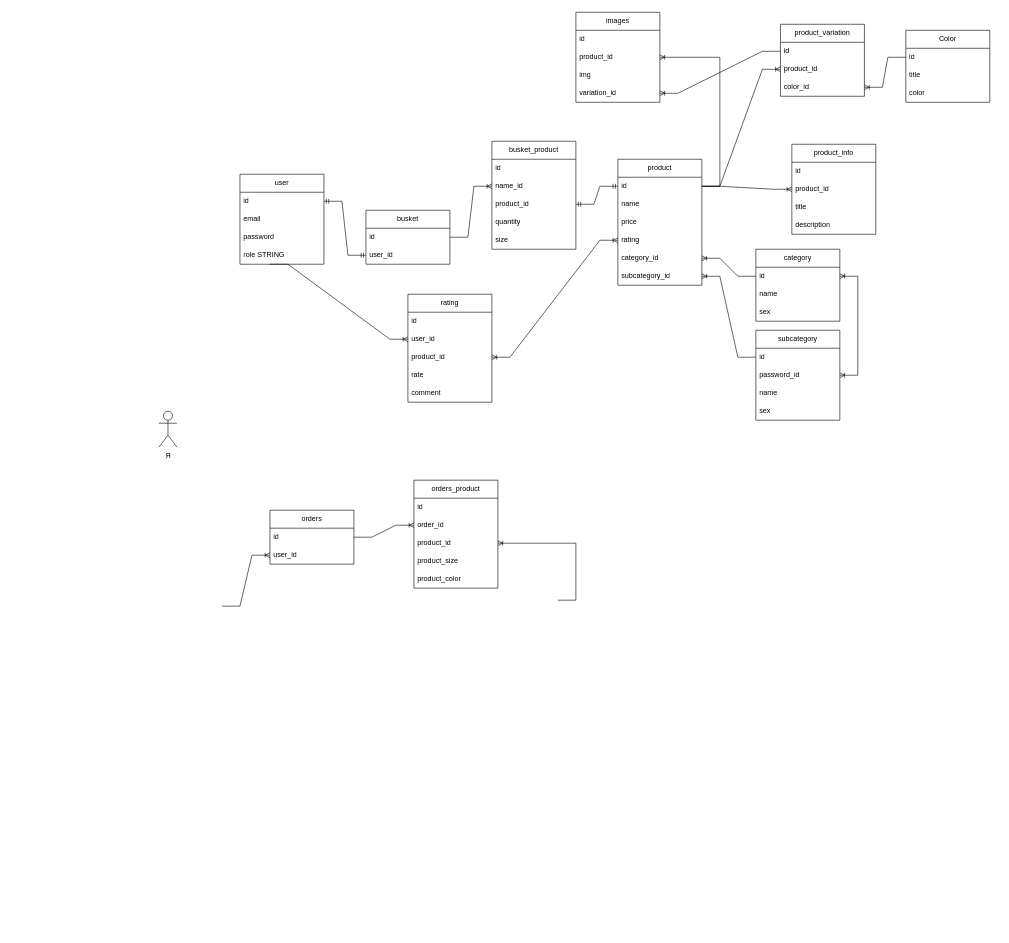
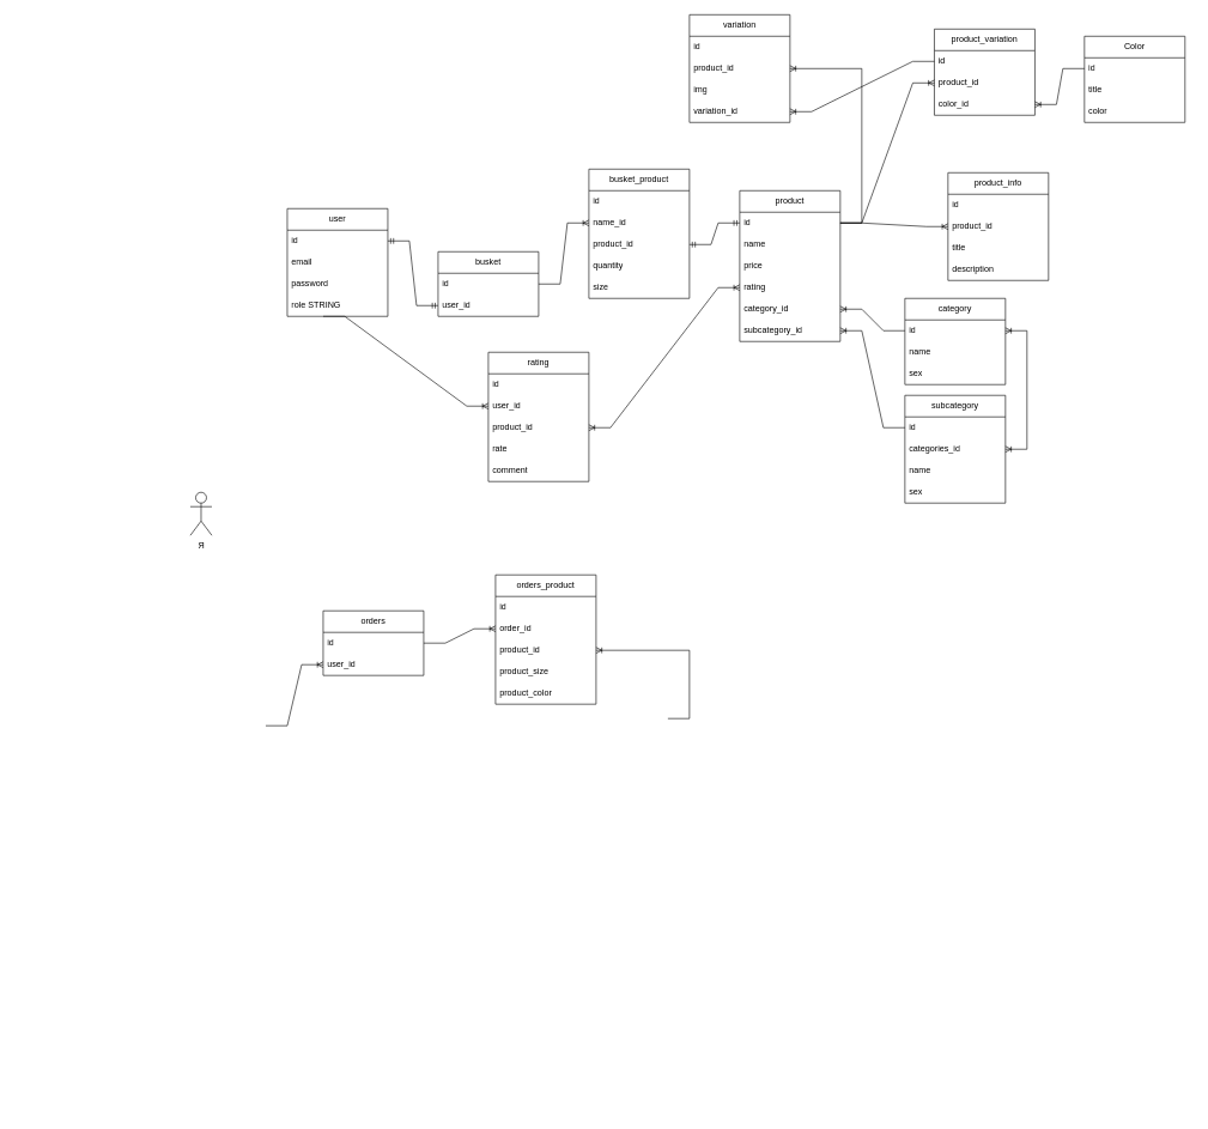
- <mxCell id="52" value="images" style="swimlane;fontStyle=0;childLayout=stackLayout;horizontal=1;startSize=30;horizontalStack=0;resizeParent=1;resizeParentMax=0;resizeLast=0;collapsible=1;marginBottom=0;whiteSpace=wrap;html=1;" parent="1" vertex="1"><mxGeometry x="959" y="20" width="140" height="150" as="geometry" /></mxCell>
+ <mxCell id="52" value="variation" style="swimlane;fontStyle=0;childLayout=stackLayout;horizontal=1;startSize=30;horizontalStack=0;resizeParent=1;resizeParentMax=0;resizeLast=0;collapsible=1;marginBottom=0;whiteSpace=wrap;html=1;" parent="1" vertex="1"><mxGeometry x="959" y="20" width="140" height="150" as="geometry" /></mxCell>
- <mxCell id="47" value="password_id" style="text;strokeColor=none;fillColor=none;align=left;verticalAlign=middle;spacingLeft=4;spacingRight=4;overflow=hidden;points=[[0,0.5],[1,0.5]];portConstraint=eastwest;rotatable=0;whiteSpace=wrap;html=1;" parent="45" vertex="1"><mxGeometry y="60" width="140" height="30" as="geometry" /></mxCell>
+ <mxCell id="47" value="categories_id" style="text;strokeColor=none;fillColor=none;align=left;verticalAlign=middle;spacingLeft=4;spacingRight=4;overflow=hidden;points=[[0,0.5],[1,0.5]];portConstraint=eastwest;rotatable=0;whiteSpace=wrap;html=1;" parent="45" vertex="1"><mxGeometry y="60" width="140" height="30" as="geometry" /></mxCell>
